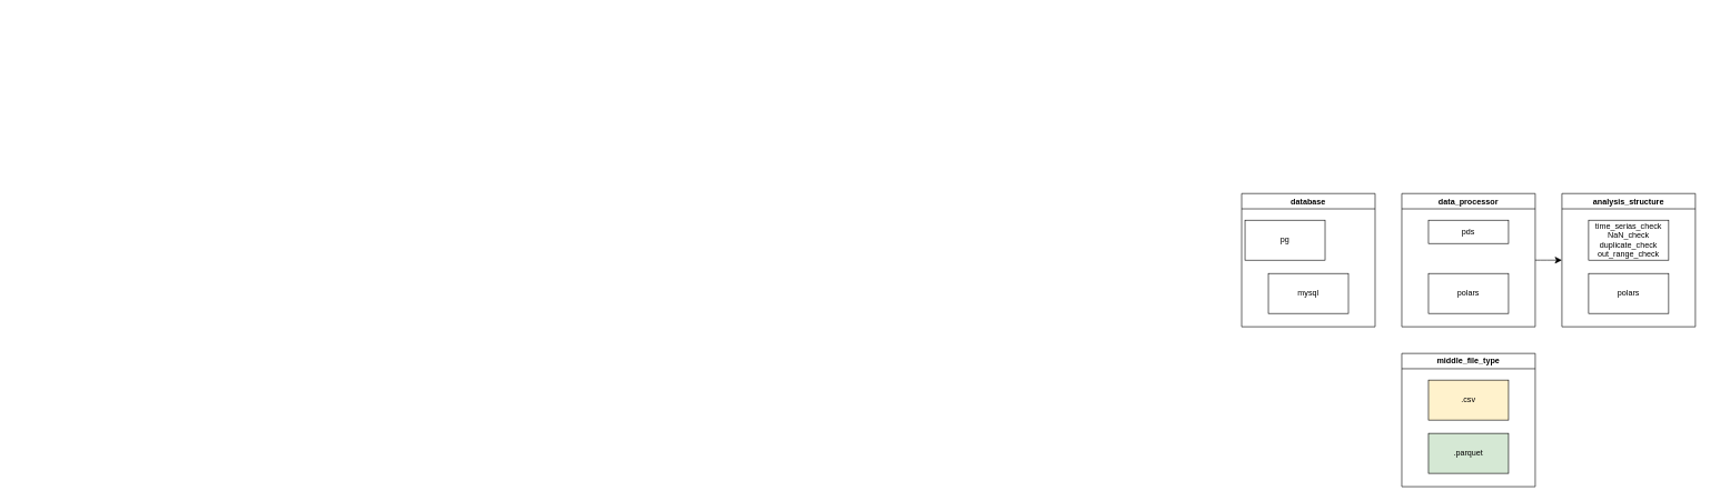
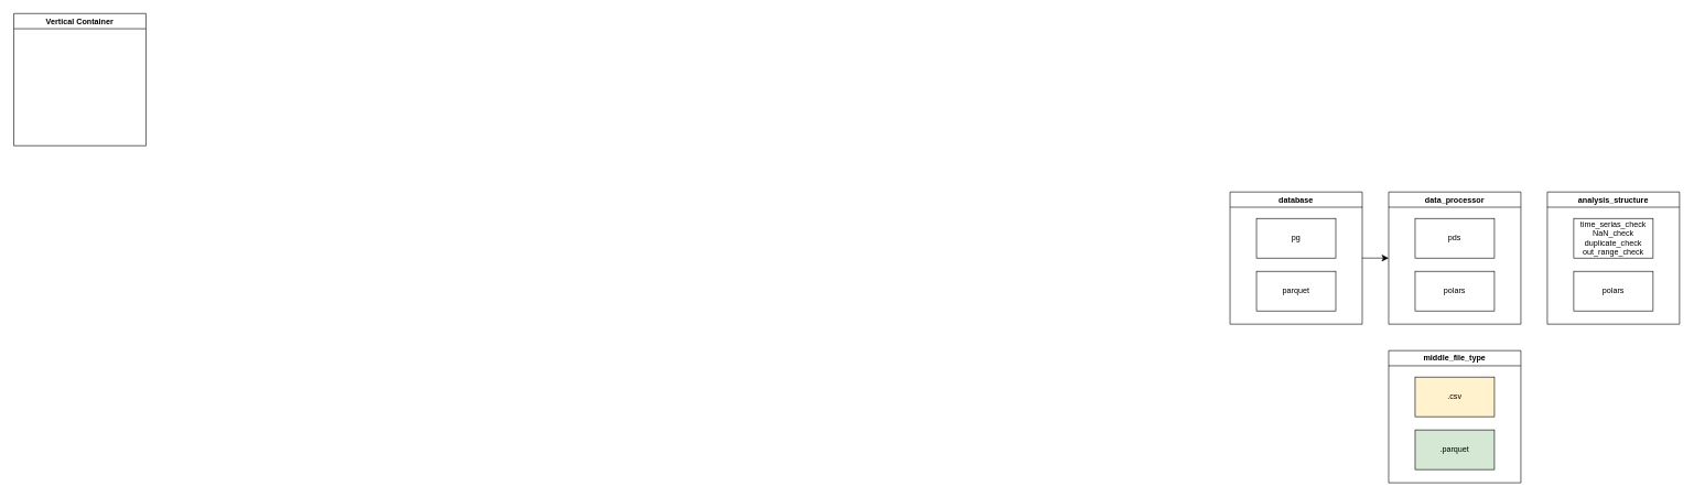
+ <mxCell id="6" value="Vertical Container" style="swimlane;whiteSpace=wrap;html=1;" vertex="1" parent="1"><mxGeometry x="20" y="20" width="200" height="200" as="geometry" /></mxCell>
- <mxCell id="9" value="pds" style="rounded=0;whiteSpace=wrap;html=1;" vertex="1" parent="8"><mxGeometry x="40" y="40" width="120" height="35" as="geometry" /></mxCell>
+ <mxCell id="9" value="pds" style="rounded=0;whiteSpace=wrap;html=1;" vertex="1" parent="8"><mxGeometry x="40" y="40" width="120" height="60" as="geometry" /></mxCell>
- <mxCell id="4" value="pg" style="rounded=0;whiteSpace=wrap;html=1;" vertex="1" parent="3"><mxGeometry x="5" y="40" width="120" height="60" as="geometry" /></mxCell>
+ <mxCell id="4" value="pg" style="rounded=0;whiteSpace=wrap;html=1;" vertex="1" parent="3"><mxGeometry x="40" y="40" width="120" height="60" as="geometry" /></mxCell>
+ <mxCell id="2" value="" style="edgeStyle=none;curved=1;rounded=0;orthogonalLoop=1;jettySize=auto;html=1;fontSize=12;startSize=8;endSize=8;entryX=0;entryY=0.5;entryDx=0;entryDy=0;" edge="1" parent="1" source="3" target="8"><mxGeometry relative="1" as="geometry" /></mxCell>
- <mxCell id="7" value="" style="edgeStyle=none;curved=1;rounded=0;orthogonalLoop=1;jettySize=auto;html=1;fontSize=12;startSize=8;endSize=8;entryX=0;entryY=0.5;entryDx=0;entryDy=0;" edge="1" parent="1" source="8" target="14"><mxGeometry relative="1" as="geometry" /></mxCell>
- <mxCell id="5" value="mysql" style="rounded=0;whiteSpace=wrap;html=1;" vertex="1" parent="3"><mxGeometry x="40" y="120" width="120" height="60" as="geometry" /></mxCell>
+ <mxCell id="5" value="parquet" style="rounded=0;whiteSpace=wrap;html=1;" vertex="1" parent="3"><mxGeometry x="40" y="120" width="120" height="60" as="geometry" /></mxCell>
